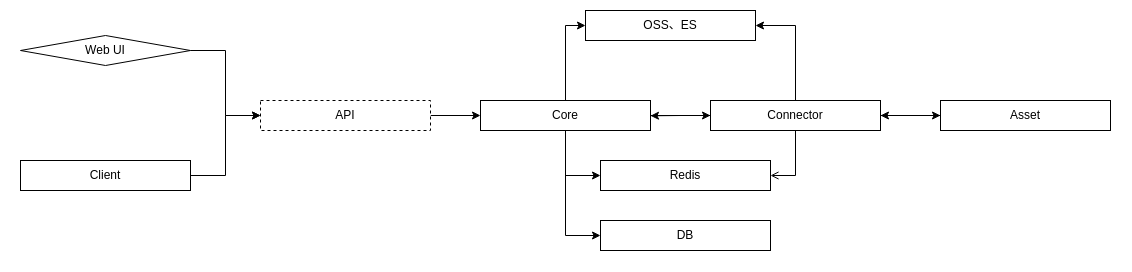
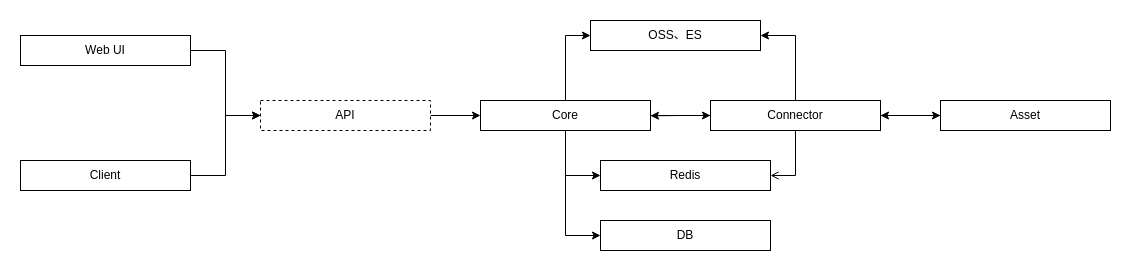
- <mxCell id="22" value="OSS、ES" style="rounded=0;whiteSpace=wrap;html=1;" vertex="1" parent="1"><mxGeometry x="585" y="10" width="170" height="30" as="geometry" /></mxCell>
+ <mxCell id="22" value="OSS、ES" style="rounded=0;whiteSpace=wrap;html=1;" vertex="1" parent="1"><mxGeometry x="590" y="20" width="170" height="30" as="geometry" /></mxCell>
- <mxCell id="8" value="Web UI" style="rhombus;whiteSpace=wrap;html=1;" vertex="1" parent="1"><mxGeometry x="20" y="35" width="170" height="30" as="geometry" /></mxCell>
+ <mxCell id="8" value="Web UI" style="rounded=0;whiteSpace=wrap;html=1;" vertex="1" parent="1"><mxGeometry x="20" y="35" width="170" height="30" as="geometry" /></mxCell>
